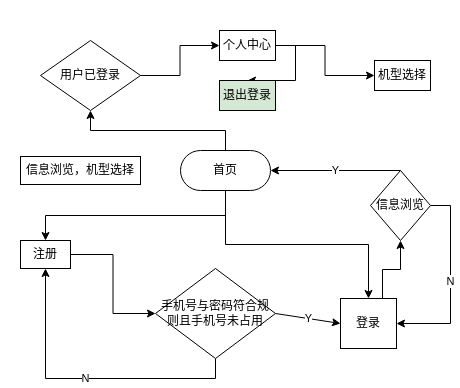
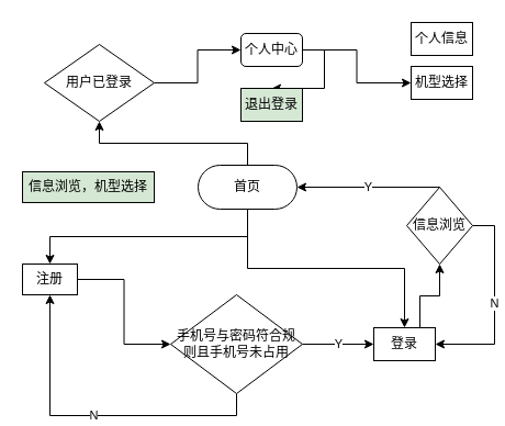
+ <mxCell id="23" value="个人信息" style="rounded=0;whiteSpace=wrap;html=1;" vertex="1" parent="1"><mxGeometry x="374" y="20" width="56" height="30" as="geometry" /></mxCell>
- <mxCell id="21" value="个人中心" style="rounded=0;whiteSpace=wrap;html=1;" vertex="1" parent="1"><mxGeometry x="219" y="30" width="56" height="30" as="geometry" /></mxCell>
+ <mxCell id="21" value="个人中心" style="whiteSpace=wrap;html=1;rounded=1;" vertex="1" parent="1"><mxGeometry x="219" y="30" width="56" height="30" as="geometry" /></mxCell>
- <mxCell id="13" value="信息浏览，机型选择" style="rounded=0;whiteSpace=wrap;html=1;" parent="1" vertex="1"><mxGeometry x="20" y="156" width="120" height="28" as="geometry" /></mxCell>
+ <mxCell id="13" value="信息浏览，机型选择" style="rounded=0;whiteSpace=wrap;html=1;fillColor=#d5e8d4;" parent="1" vertex="1"><mxGeometry x="20" y="156" width="120" height="28" as="geometry" /></mxCell>
- <mxCell id="9" value="登录" style="rounded=0;whiteSpace=wrap;html=1;" parent="1" vertex="1"><mxGeometry x="340" y="298" width="56" height="50" as="geometry" /></mxCell>
+ <mxCell id="9" value="登录" style="rounded=0;whiteSpace=wrap;html=1;" parent="1" vertex="1"><mxGeometry x="340" y="298" width="56" height="30" as="geometry" /></mxCell>
